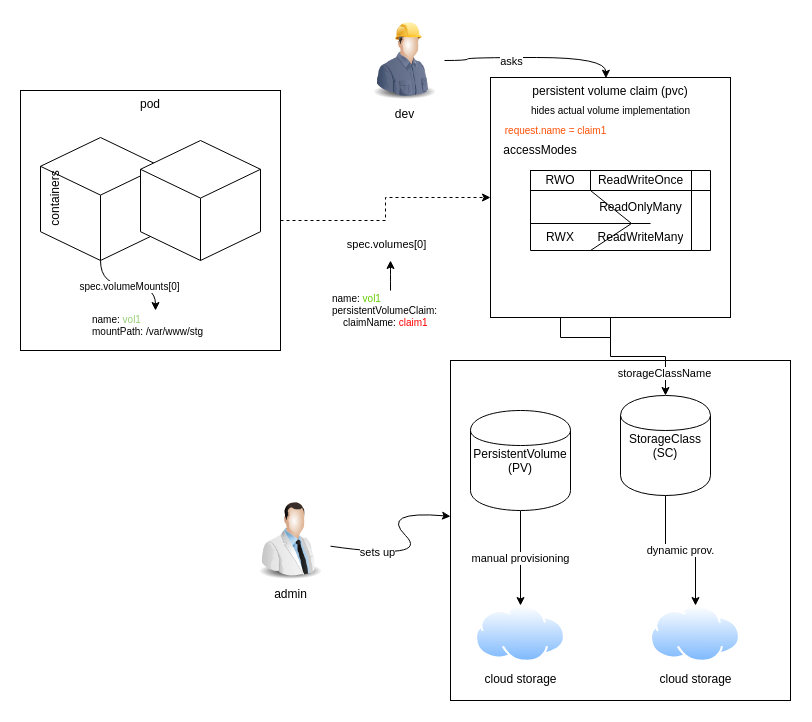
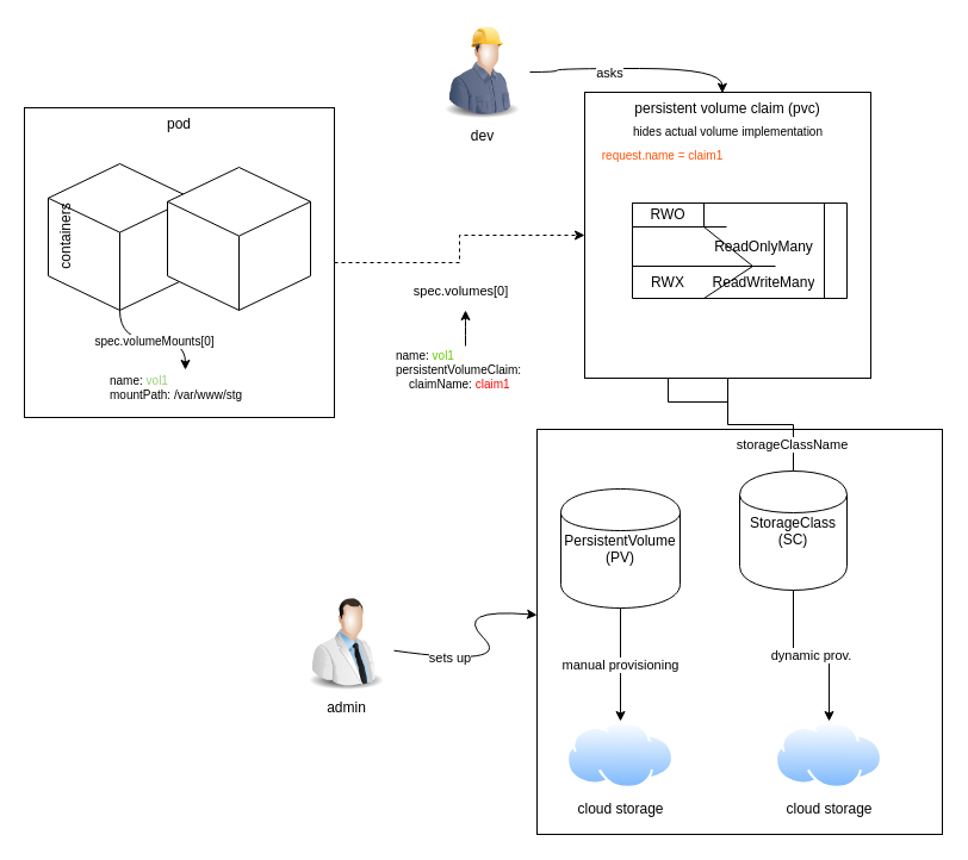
- <mxCell id="14" value="accessModes" style="text;html=1;strokeColor=none;fillColor=none;align=center;verticalAlign=middle;whiteSpace=wrap;overflow=hidden;" vertex="1" parent="1"><mxGeometry x="500" y="140" width="80" height="20" as="geometry" /></mxCell>
- <mxCell id="18" value="ReadWriteOnce" style="shape=partialRectangle;html=1;whiteSpace=wrap;connectable=0;fillColor=none;top=0;left=0;bottom=0;right=0;overflow=hidden;" vertex="1" parent="16"><mxGeometry x="60" width="101" height="20" as="geometry" /></mxCell>
- <mxCell id="11" value="" style="edgeStyle=orthogonalEdgeStyle;rounded=0;orthogonalLoop=1;jettySize=auto;html=1;" edge="1" parent="1" source="13" target="30"><mxGeometry relative="1" as="geometry" /></mxCell>
+ <mxCell id="11" value="" style="edgeStyle=orthogonalEdgeStyle;rounded=0;orthogonalLoop=1;jettySize=auto;html=1;endArrow=none;" edge="1" parent="1" source="13" target="30"><mxGeometry relative="1" as="geometry" /></mxCell>
